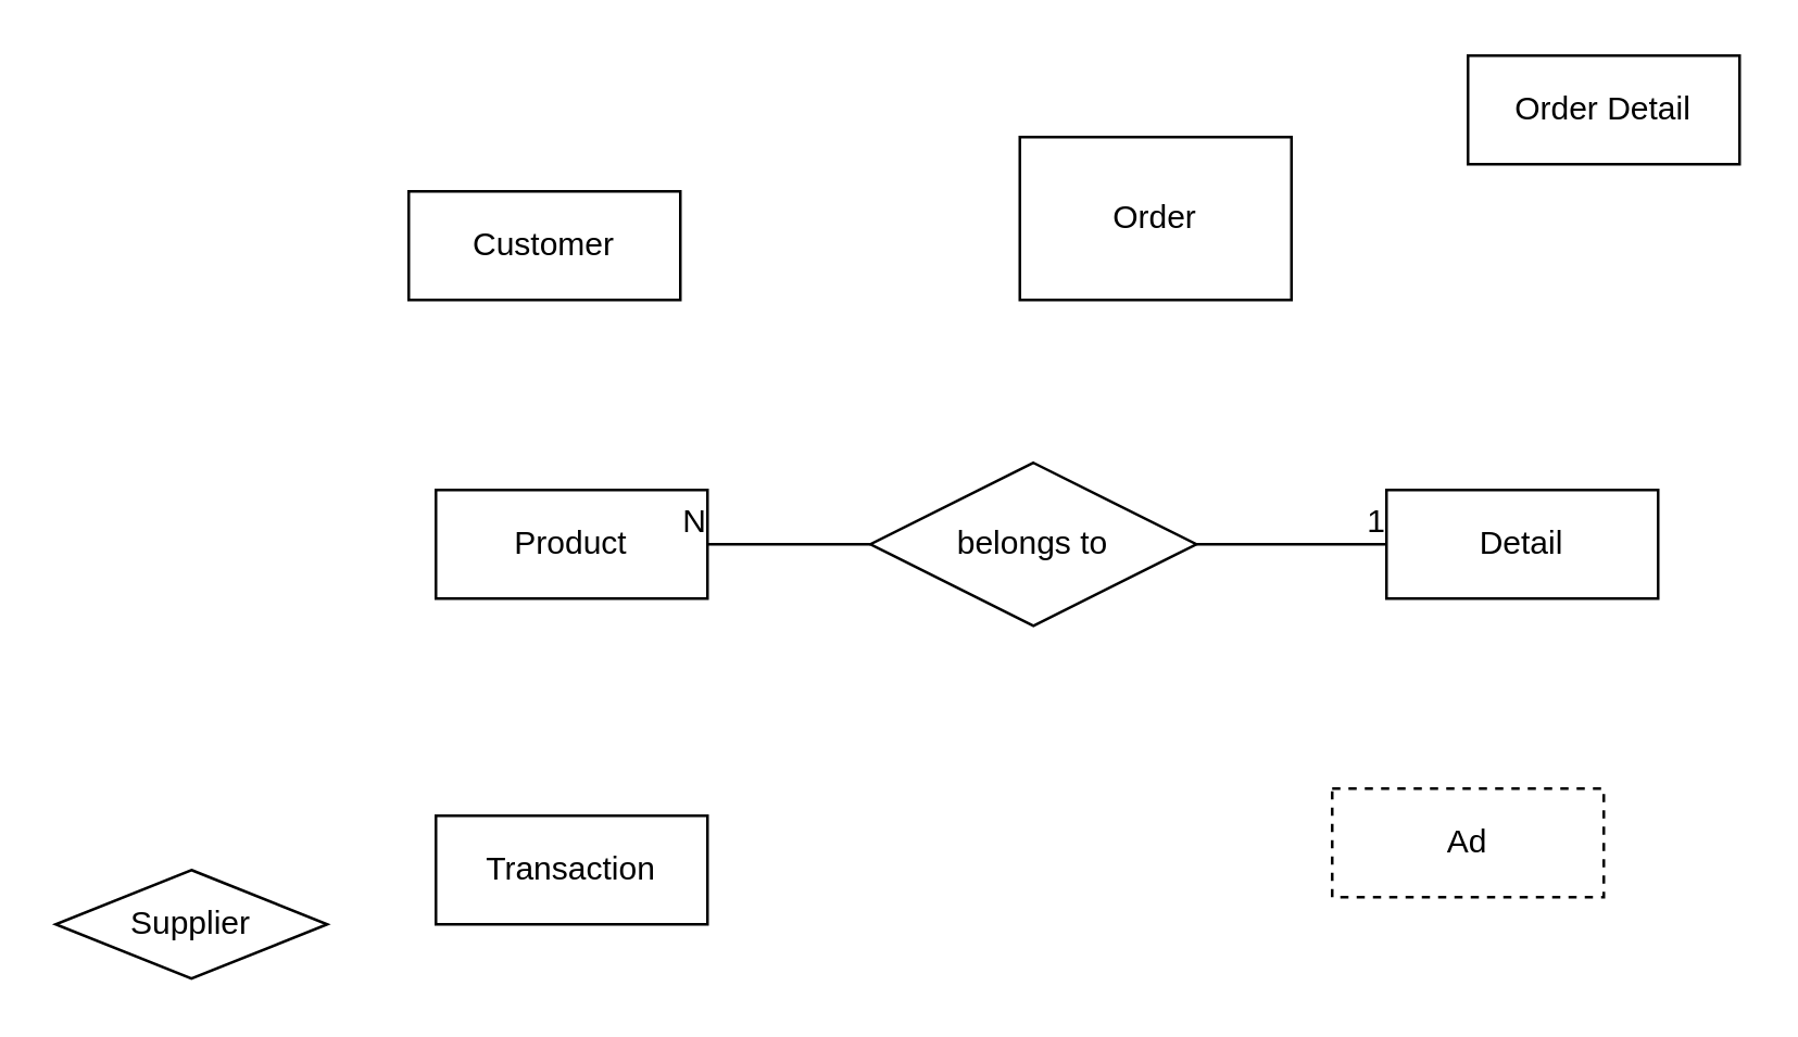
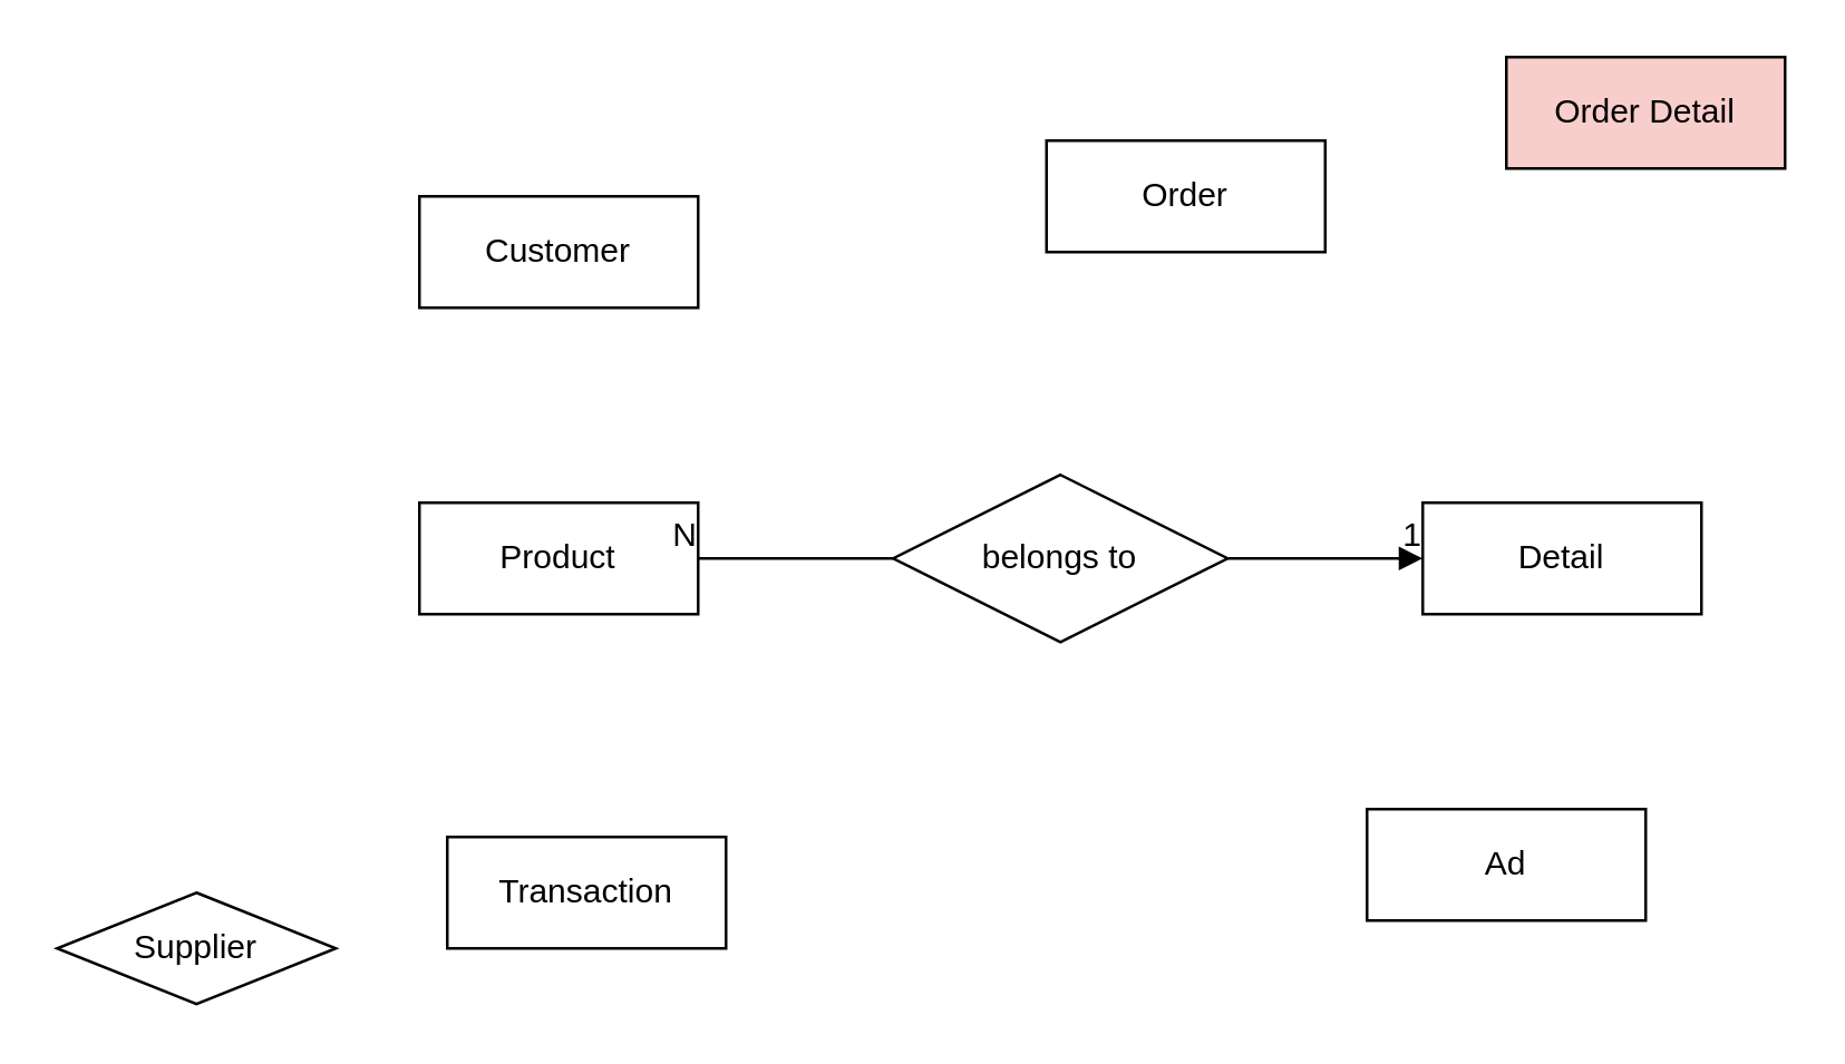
- <mxCell id="5" value="Order Detail" style="whiteSpace=wrap;html=1;align=center;" vertex="1" parent="1"><mxGeometry x="540" y="20" width="100" height="40" as="geometry" /></mxCell>
+ <mxCell id="5" value="Order Detail" style="whiteSpace=wrap;html=1;align=center;fillColor=#f8cecc;" vertex="1" parent="1"><mxGeometry x="540" y="20" width="100" height="40" as="geometry" /></mxCell>
- <mxCell id="4" value="Order" style="whiteSpace=wrap;html=1;align=center;" vertex="1" parent="1"><mxGeometry x="375" y="50" width="100" height="60" as="geometry" /></mxCell>
+ <mxCell id="4" value="Order" style="whiteSpace=wrap;html=1;align=center;" vertex="1" parent="1"><mxGeometry x="375" y="50" width="100" height="40" as="geometry" /></mxCell>
- <mxCell id="3" value="Product" style="whiteSpace=wrap;html=1;align=center;" vertex="1" parent="1"><mxGeometry x="160" y="180" width="100" height="40" as="geometry" /></mxCell>
+ <mxCell id="3" value="Product" style="whiteSpace=wrap;html=1;align=center;" vertex="1" parent="1"><mxGeometry x="150" y="180" width="100" height="40" as="geometry" /></mxCell>
- <mxCell id="11" value="" style="endArrow=none;html=1;rounded=0;exitX=1;exitY=0.5;exitDx=0;exitDy=0;entryX=0;entryY=0.5;entryDx=0;entryDy=0;" edge="1" parent="1" source="10" target="8"><mxGeometry relative="1" as="geometry"><mxPoint x="440" y="230" as="sourcePoint" /><mxPoint x="600" y="230" as="targetPoint" /></mxGeometry></mxCell>
+ <mxCell id="11" value="" style="endArrow=block;html=1;rounded=0;exitX=1;exitY=0.5;exitDx=0;exitDy=0;entryX=0;entryY=0.5;entryDx=0;entryDy=0;" edge="1" parent="1" source="10" target="8"><mxGeometry relative="1" as="geometry"><mxPoint x="440" y="230" as="sourcePoint" /><mxPoint x="600" y="230" as="targetPoint" /></mxGeometry></mxCell>
- <mxCell id="9" value="Ad" style="whiteSpace=wrap;html=1;align=center;dashed=1;" vertex="1" parent="1"><mxGeometry x="490" y="290" width="100" height="40" as="geometry" /></mxCell>
+ <mxCell id="9" value="Ad" style="whiteSpace=wrap;html=1;align=center;" vertex="1" parent="1"><mxGeometry x="490" y="290" width="100" height="40" as="geometry" /></mxCell>
